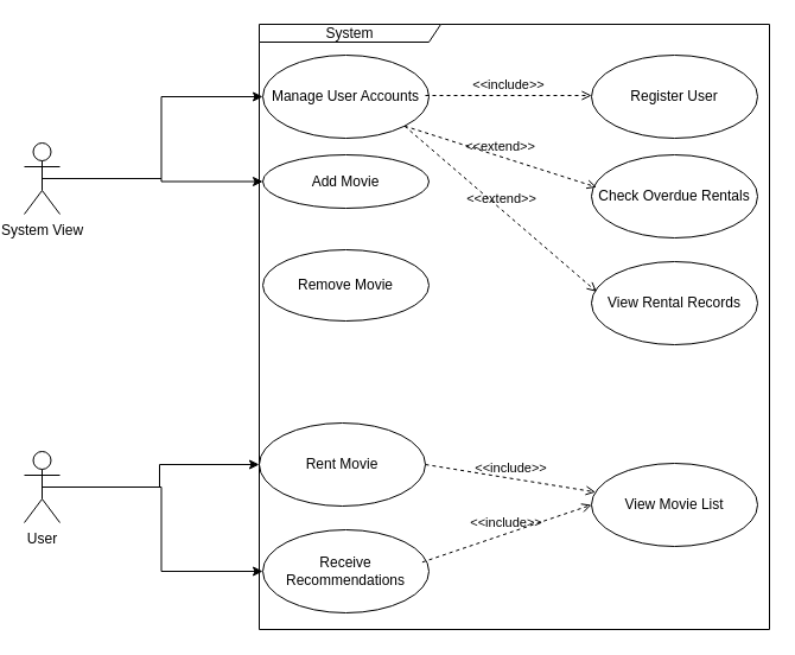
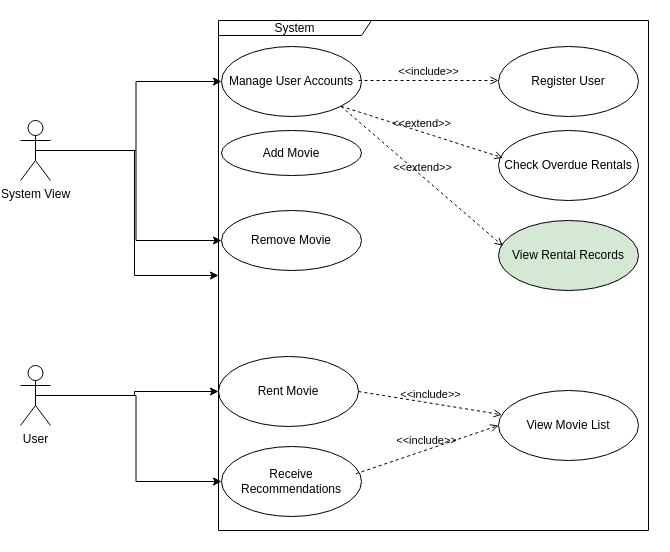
- <mxCell id="3" style="edgeStyle=orthogonalEdgeStyle;rounded=0;orthogonalLoop=1;jettySize=auto;html=1;exitX=0.5;exitY=0.5;exitDx=0;exitDy=0;exitPerimeter=0;" edge="1" parent="1" source="5" target="16"><mxGeometry relative="1" as="geometry" /></mxCell>
+ <mxCell id="3" style="edgeStyle=orthogonalEdgeStyle;rounded=0;orthogonalLoop=1;jettySize=auto;html=1;exitX=0.5;exitY=0.5;exitDx=0;exitDy=0;exitPerimeter=0;" edge="1" parent="1" source="5" target="15"><mxGeometry relative="1" as="geometry" /></mxCell>
+ <mxCell id="4" style="edgeStyle=orthogonalEdgeStyle;rounded=0;orthogonalLoop=1;jettySize=auto;html=1;exitX=0.5;exitY=0.5;exitDx=0;exitDy=0;exitPerimeter=0;entryX=0;entryY=0.5;entryDx=0;entryDy=0;" edge="1" parent="1" source="5" target="17"><mxGeometry relative="1" as="geometry" /></mxCell>
- <mxCell id="18" value="View Rental Records" style="ellipse;whiteSpace=wrap;html=1;" vertex="1" parent="1"><mxGeometry x="498" y="220" width="140" height="70" as="geometry" /></mxCell>
+ <mxCell id="18" value="View Rental Records" style="ellipse;whiteSpace=wrap;html=1;fillColor=#d5e8d4;" vertex="1" parent="1"><mxGeometry x="498" y="220" width="140" height="70" as="geometry" /></mxCell>
- <mxCell id="8" value="User" style="shape=umlActor;verticalLabelPosition=bottom;verticalAlign=top;html=1;outlineConnect=0;" vertex="1" parent="1"><mxGeometry x="20" y="380" width="30" height="60" as="geometry" /></mxCell>
+ <mxCell id="8" value="User" style="shape=umlActor;verticalLabelPosition=bottom;verticalAlign=top;html=1;outlineConnect=0;" vertex="1" parent="1"><mxGeometry x="20" y="365" width="30" height="60" as="geometry" /></mxCell>
